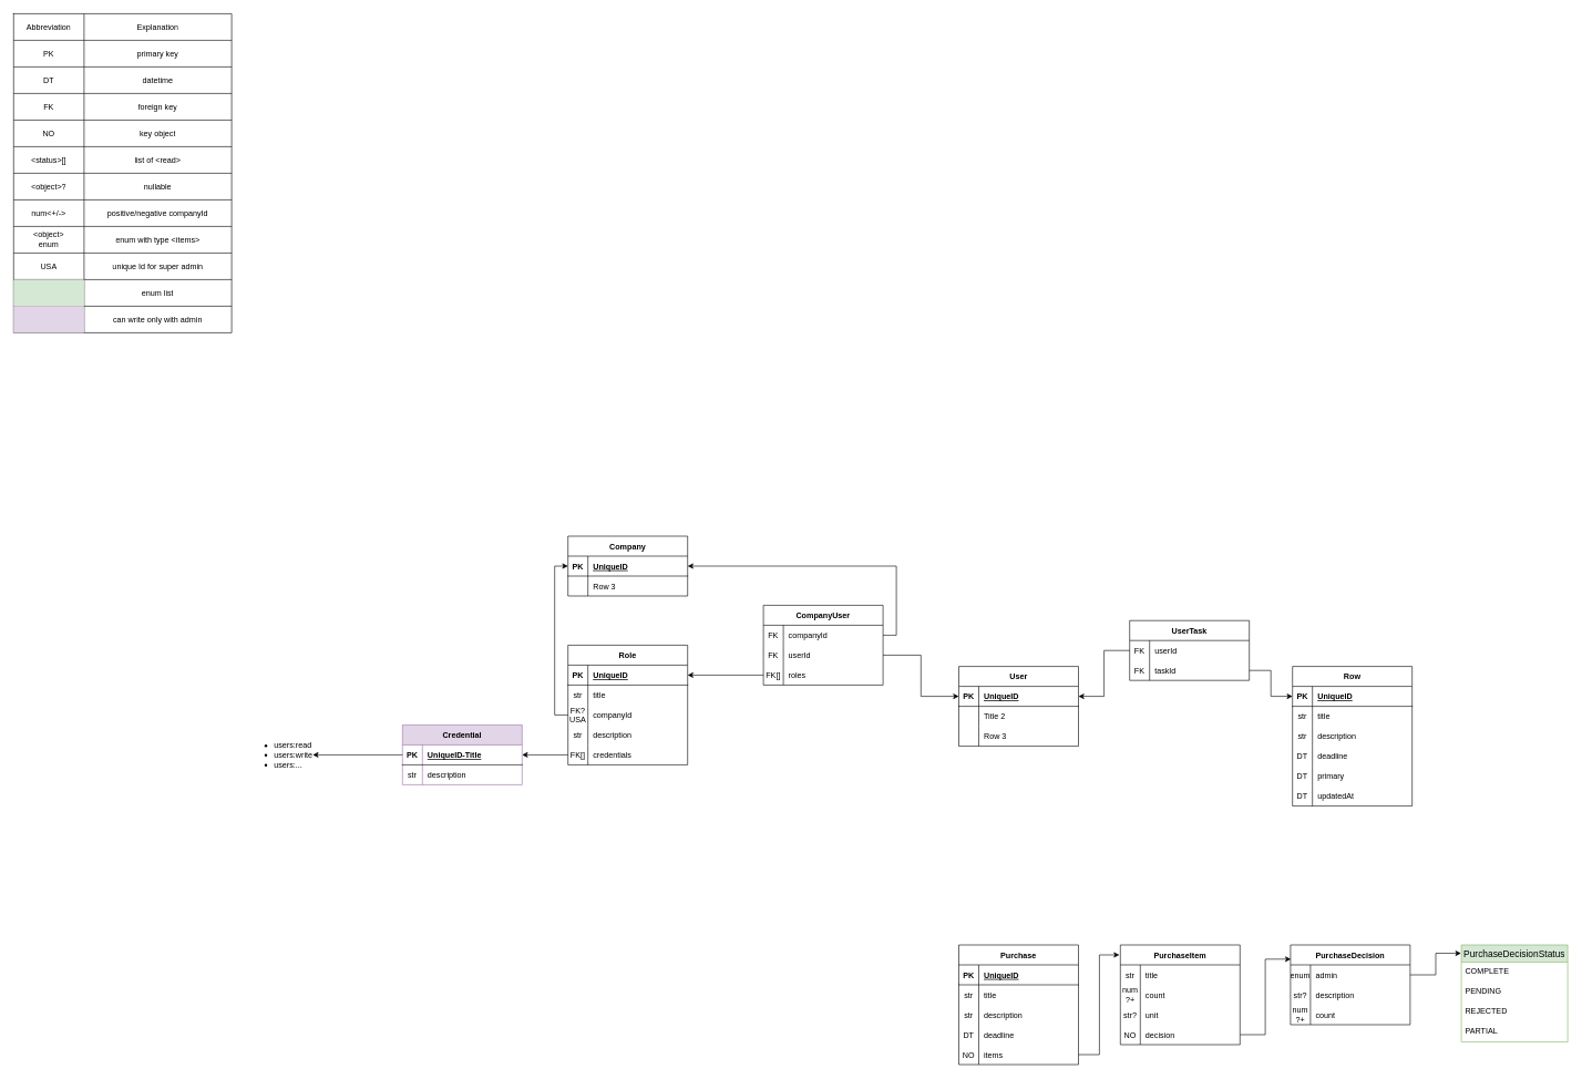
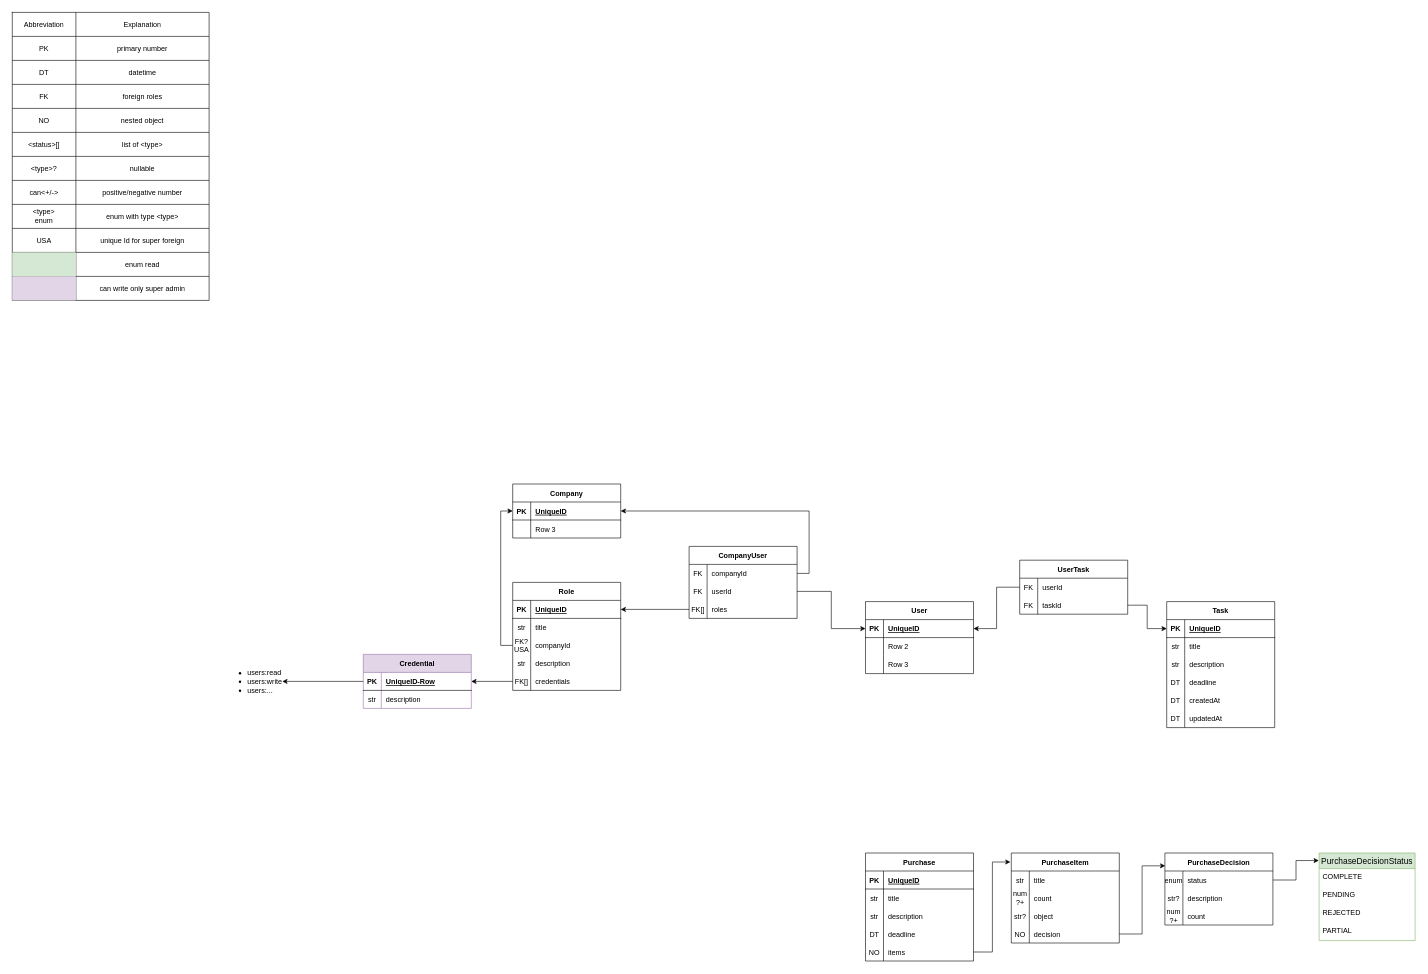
- <mxCell id="83" value="primary key" style="shape=partialRectangle;html=1;whiteSpace=wrap;connectable=0;fillColor=none;top=0;left=0;bottom=0;right=0;overflow=hidden;" parent="81" vertex="1"><mxGeometry x="106" width="222" height="40" as="geometry"><mxRectangle width="222" height="40" as="alternateBounds" /></mxGeometry></mxCell>
+ <mxCell id="83" value="primary number" style="shape=partialRectangle;html=1;whiteSpace=wrap;connectable=0;fillColor=none;top=0;left=0;bottom=0;right=0;overflow=hidden;" parent="81" vertex="1"><mxGeometry x="106" width="222" height="40" as="geometry"><mxRectangle width="222" height="40" as="alternateBounds" /></mxGeometry></mxCell>
- <mxCell id="89" value="foreign key" style="shape=partialRectangle;html=1;whiteSpace=wrap;connectable=0;fillColor=none;top=0;left=0;bottom=0;right=0;overflow=hidden;" parent="87" vertex="1"><mxGeometry x="106" width="222" height="40" as="geometry"><mxRectangle width="222" height="40" as="alternateBounds" /></mxGeometry></mxCell>
+ <mxCell id="89" value="foreign roles" style="shape=partialRectangle;html=1;whiteSpace=wrap;connectable=0;fillColor=none;top=0;left=0;bottom=0;right=0;overflow=hidden;" parent="87" vertex="1"><mxGeometry x="106" width="222" height="40" as="geometry"><mxRectangle width="222" height="40" as="alternateBounds" /></mxGeometry></mxCell>
- <mxCell id="92" value="key object" style="shape=partialRectangle;html=1;whiteSpace=wrap;connectable=0;fillColor=none;top=0;left=0;bottom=0;right=0;overflow=hidden;" parent="90" vertex="1"><mxGeometry x="106" width="222" height="40" as="geometry"><mxRectangle width="222" height="40" as="alternateBounds" /></mxGeometry></mxCell>
+ <mxCell id="92" value="nested object" style="shape=partialRectangle;html=1;whiteSpace=wrap;connectable=0;fillColor=none;top=0;left=0;bottom=0;right=0;overflow=hidden;" parent="90" vertex="1"><mxGeometry x="106" width="222" height="40" as="geometry"><mxRectangle width="222" height="40" as="alternateBounds" /></mxGeometry></mxCell>
- <mxCell id="95" value="list of &amp;lt;read&amp;gt;" style="shape=partialRectangle;html=1;whiteSpace=wrap;connectable=0;fillColor=none;top=0;left=0;bottom=0;right=0;overflow=hidden;" parent="93" vertex="1"><mxGeometry x="106" width="222" height="40" as="geometry"><mxRectangle width="222" height="40" as="alternateBounds" /></mxGeometry></mxCell>
+ <mxCell id="95" value="list of &amp;lt;type&amp;gt;" style="shape=partialRectangle;html=1;whiteSpace=wrap;connectable=0;fillColor=none;top=0;left=0;bottom=0;right=0;overflow=hidden;" parent="93" vertex="1"><mxGeometry x="106" width="222" height="40" as="geometry"><mxRectangle width="222" height="40" as="alternateBounds" /></mxGeometry></mxCell>
- <mxCell id="97" value="&amp;lt;object&amp;gt;?" style="shape=partialRectangle;html=1;whiteSpace=wrap;connectable=0;fillColor=none;top=0;left=0;bottom=0;right=0;overflow=hidden;" parent="96" vertex="1"><mxGeometry width="106" height="40" as="geometry"><mxRectangle width="106" height="40" as="alternateBounds" /></mxGeometry></mxCell>
+ <mxCell id="97" value="&amp;lt;type&amp;gt;?" style="shape=partialRectangle;html=1;whiteSpace=wrap;connectable=0;fillColor=none;top=0;left=0;bottom=0;right=0;overflow=hidden;" parent="96" vertex="1"><mxGeometry width="106" height="40" as="geometry"><mxRectangle width="106" height="40" as="alternateBounds" /></mxGeometry></mxCell>
- <mxCell id="100" value="num&amp;lt;+/-&amp;gt;" style="shape=partialRectangle;html=1;whiteSpace=wrap;connectable=0;fillColor=none;top=0;left=0;bottom=0;right=0;overflow=hidden;" parent="99" vertex="1"><mxGeometry width="106" height="40" as="geometry"><mxRectangle width="106" height="40" as="alternateBounds" /></mxGeometry></mxCell>
+ <mxCell id="100" value="can&amp;lt;+/-&amp;gt;" style="shape=partialRectangle;html=1;whiteSpace=wrap;connectable=0;fillColor=none;top=0;left=0;bottom=0;right=0;overflow=hidden;" parent="99" vertex="1"><mxGeometry width="106" height="40" as="geometry"><mxRectangle width="106" height="40" as="alternateBounds" /></mxGeometry></mxCell>
- <mxCell id="101" value="positive/negative companyId" style="shape=partialRectangle;html=1;whiteSpace=wrap;connectable=0;fillColor=none;top=0;left=0;bottom=0;right=0;overflow=hidden;" parent="99" vertex="1"><mxGeometry x="106" width="222" height="40" as="geometry"><mxRectangle width="222" height="40" as="alternateBounds" /></mxGeometry></mxCell>
+ <mxCell id="101" value="positive/negative number" style="shape=partialRectangle;html=1;whiteSpace=wrap;connectable=0;fillColor=none;top=0;left=0;bottom=0;right=0;overflow=hidden;" parent="99" vertex="1"><mxGeometry x="106" width="222" height="40" as="geometry"><mxRectangle width="222" height="40" as="alternateBounds" /></mxGeometry></mxCell>
- <mxCell id="103" value="&amp;lt;object&amp;gt;&lt;br&gt;enum" style="shape=partialRectangle;html=1;whiteSpace=wrap;connectable=0;fillColor=none;top=0;left=0;bottom=0;right=0;overflow=hidden;" parent="102" vertex="1"><mxGeometry width="106" height="40" as="geometry"><mxRectangle width="106" height="40" as="alternateBounds" /></mxGeometry></mxCell>
+ <mxCell id="103" value="&amp;lt;type&amp;gt;&lt;br&gt;enum" style="shape=partialRectangle;html=1;whiteSpace=wrap;connectable=0;fillColor=none;top=0;left=0;bottom=0;right=0;overflow=hidden;" parent="102" vertex="1"><mxGeometry width="106" height="40" as="geometry"><mxRectangle width="106" height="40" as="alternateBounds" /></mxGeometry></mxCell>
- <mxCell id="104" value="enum with type &amp;lt;items&amp;gt;" style="shape=partialRectangle;html=1;whiteSpace=wrap;connectable=0;fillColor=none;top=0;left=0;bottom=0;right=0;overflow=hidden;" parent="102" vertex="1"><mxGeometry x="106" width="222" height="40" as="geometry"><mxRectangle width="222" height="40" as="alternateBounds" /></mxGeometry></mxCell>
+ <mxCell id="104" value="enum with type &amp;lt;type&amp;gt;" style="shape=partialRectangle;html=1;whiteSpace=wrap;connectable=0;fillColor=none;top=0;left=0;bottom=0;right=0;overflow=hidden;" parent="102" vertex="1"><mxGeometry x="106" width="222" height="40" as="geometry"><mxRectangle width="222" height="40" as="alternateBounds" /></mxGeometry></mxCell>
- <mxCell id="107" value="unique Id for super admin" style="shape=partialRectangle;html=1;whiteSpace=wrap;connectable=0;fillColor=none;top=0;left=0;bottom=0;right=0;overflow=hidden;" vertex="1" parent="105"><mxGeometry x="106" width="222" height="40" as="geometry"><mxRectangle width="222" height="40" as="alternateBounds" /></mxGeometry></mxCell>
+ <mxCell id="107" value="unique Id for super foreign" style="shape=partialRectangle;html=1;whiteSpace=wrap;connectable=0;fillColor=none;top=0;left=0;bottom=0;right=0;overflow=hidden;" vertex="1" parent="105"><mxGeometry x="106" width="222" height="40" as="geometry"><mxRectangle width="222" height="40" as="alternateBounds" /></mxGeometry></mxCell>
- <mxCell id="110" value="enum list" style="shape=partialRectangle;html=1;whiteSpace=wrap;connectable=0;fillColor=none;top=0;left=0;bottom=0;right=0;overflow=hidden;" parent="108" vertex="1"><mxGeometry x="106" width="222" height="40" as="geometry"><mxRectangle width="222" height="40" as="alternateBounds" /></mxGeometry></mxCell>
+ <mxCell id="110" value="enum read" style="shape=partialRectangle;html=1;whiteSpace=wrap;connectable=0;fillColor=none;top=0;left=0;bottom=0;right=0;overflow=hidden;" parent="108" vertex="1"><mxGeometry x="106" width="222" height="40" as="geometry"><mxRectangle width="222" height="40" as="alternateBounds" /></mxGeometry></mxCell>
- <mxCell id="113" value="can write only with admin" style="shape=partialRectangle;html=1;whiteSpace=wrap;connectable=0;fillColor=none;top=0;left=0;bottom=0;right=0;overflow=hidden;" parent="111" vertex="1"><mxGeometry x="106" width="222" height="40" as="geometry"><mxRectangle width="222" height="40" as="alternateBounds" /></mxGeometry></mxCell>
+ <mxCell id="113" value="can write only super admin" style="shape=partialRectangle;html=1;whiteSpace=wrap;connectable=0;fillColor=none;top=0;left=0;bottom=0;right=0;overflow=hidden;" parent="111" vertex="1"><mxGeometry x="106" width="222" height="40" as="geometry"><mxRectangle width="222" height="40" as="alternateBounds" /></mxGeometry></mxCell>
- <mxCell id="18" value="Row" style="shape=table;startSize=30;container=1;collapsible=1;childLayout=tableLayout;fixedRows=1;rowLines=0;fontStyle=1;align=center;resizeLast=1;fillColor=default;" parent="1" vertex="1"><mxGeometry x="1944" y="1002" width="180" height="210" as="geometry"><mxRectangle x="320" y="28" width="68" height="30" as="alternateBounds" /></mxGeometry></mxCell>
+ <mxCell id="18" value="Task" style="shape=table;startSize=30;container=1;collapsible=1;childLayout=tableLayout;fixedRows=1;rowLines=0;fontStyle=1;align=center;resizeLast=1;fillColor=default;" parent="1" vertex="1"><mxGeometry x="1944" y="1002" width="180" height="210" as="geometry"><mxRectangle x="320" y="28" width="68" height="30" as="alternateBounds" /></mxGeometry></mxCell>
- <mxCell id="43" value="Title 2" style="shape=partialRectangle;connectable=0;fillColor=none;top=0;left=0;bottom=0;right=0;align=left;spacingLeft=6;overflow=hidden;" parent="41" vertex="1"><mxGeometry x="30" width="150" height="30" as="geometry"><mxRectangle width="150" height="30" as="alternateBounds" /></mxGeometry></mxCell>
+ <mxCell id="43" value="Row 2" style="shape=partialRectangle;connectable=0;fillColor=none;top=0;left=0;bottom=0;right=0;align=left;spacingLeft=6;overflow=hidden;" parent="41" vertex="1"><mxGeometry x="30" width="150" height="30" as="geometry"><mxRectangle width="150" height="30" as="alternateBounds" /></mxGeometry></mxCell>
- <mxCell id="160" value="UniqueID-Title" style="shape=partialRectangle;connectable=0;fillColor=none;top=0;left=0;bottom=0;right=0;align=left;spacingLeft=6;fontStyle=5;overflow=hidden;" parent="158" vertex="1"><mxGeometry x="30" width="150" height="30" as="geometry"><mxRectangle width="150" height="30" as="alternateBounds" /></mxGeometry></mxCell>
+ <mxCell id="160" value="UniqueID-Row" style="shape=partialRectangle;connectable=0;fillColor=none;top=0;left=0;bottom=0;right=0;align=left;spacingLeft=6;fontStyle=5;overflow=hidden;" parent="158" vertex="1"><mxGeometry x="30" width="150" height="30" as="geometry"><mxRectangle width="150" height="30" as="alternateBounds" /></mxGeometry></mxCell>
- <mxCell id="33" value="primary" style="shape=partialRectangle;connectable=0;fillColor=none;top=0;left=0;bottom=0;right=0;align=left;spacingLeft=6;overflow=hidden;" parent="31" vertex="1"><mxGeometry x="30" width="150" height="30" as="geometry"><mxRectangle width="150" height="30" as="alternateBounds" /></mxGeometry></mxCell>
+ <mxCell id="33" value="createdAt" style="shape=partialRectangle;connectable=0;fillColor=none;top=0;left=0;bottom=0;right=0;align=left;spacingLeft=6;overflow=hidden;" parent="31" vertex="1"><mxGeometry x="30" width="150" height="30" as="geometry"><mxRectangle width="150" height="30" as="alternateBounds" /></mxGeometry></mxCell>
- <mxCell id="117" value="admin" style="shape=partialRectangle;connectable=0;fillColor=none;top=0;left=0;bottom=0;right=0;align=left;spacingLeft=6;overflow=hidden;" parent="115" vertex="1"><mxGeometry x="30" width="150" height="30" as="geometry"><mxRectangle width="150" height="30" as="alternateBounds" /></mxGeometry></mxCell>
+ <mxCell id="117" value="status" style="shape=partialRectangle;connectable=0;fillColor=none;top=0;left=0;bottom=0;right=0;align=left;spacingLeft=6;overflow=hidden;" parent="115" vertex="1"><mxGeometry x="30" width="150" height="30" as="geometry"><mxRectangle width="150" height="30" as="alternateBounds" /></mxGeometry></mxCell>
- <mxCell id="72" value="unit" style="shape=partialRectangle;connectable=0;fillColor=none;top=0;left=0;bottom=0;right=0;align=left;spacingLeft=6;overflow=hidden;" parent="70" vertex="1"><mxGeometry x="30" width="150" height="30" as="geometry"><mxRectangle width="150" height="30" as="alternateBounds" /></mxGeometry></mxCell>
+ <mxCell id="72" value="object" style="shape=partialRectangle;connectable=0;fillColor=none;top=0;left=0;bottom=0;right=0;align=left;spacingLeft=6;overflow=hidden;" parent="70" vertex="1"><mxGeometry x="30" width="150" height="30" as="geometry"><mxRectangle width="150" height="30" as="alternateBounds" /></mxGeometry></mxCell>
